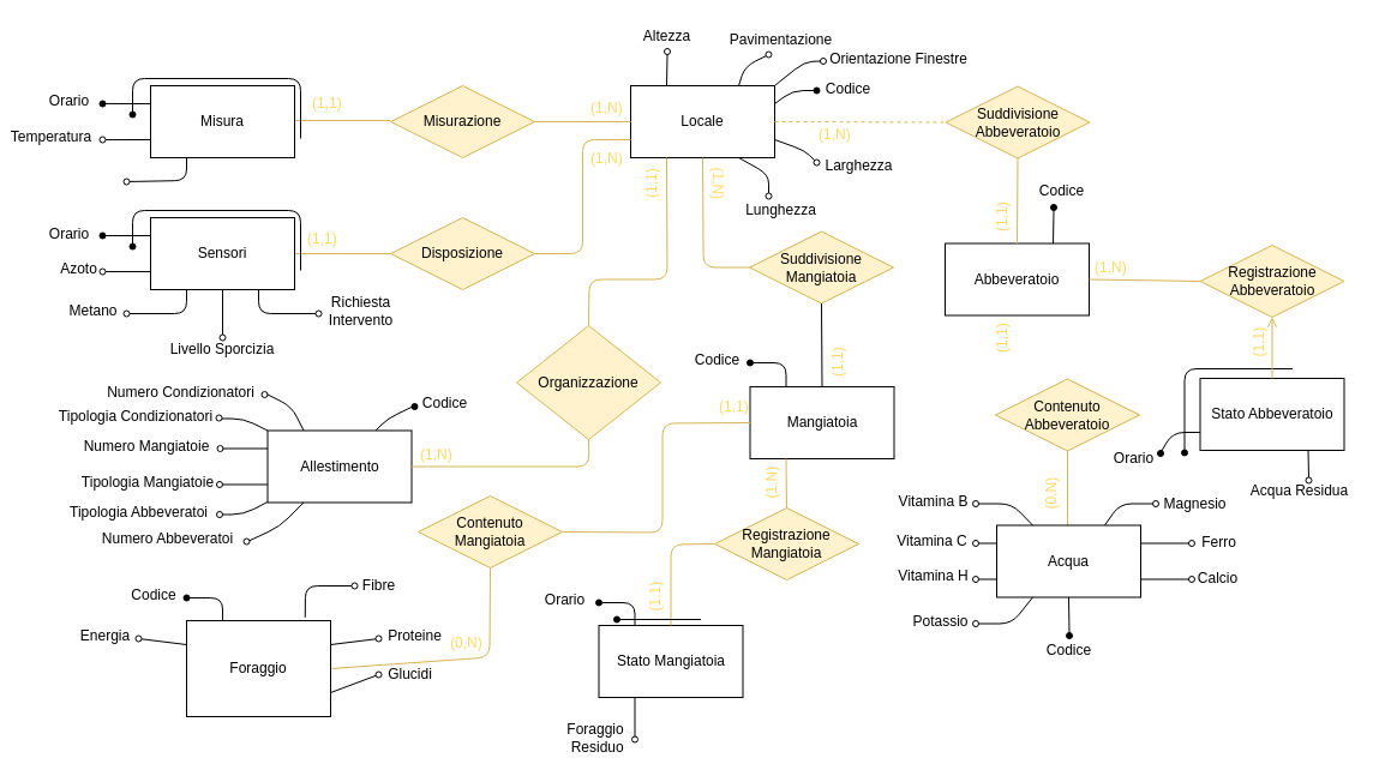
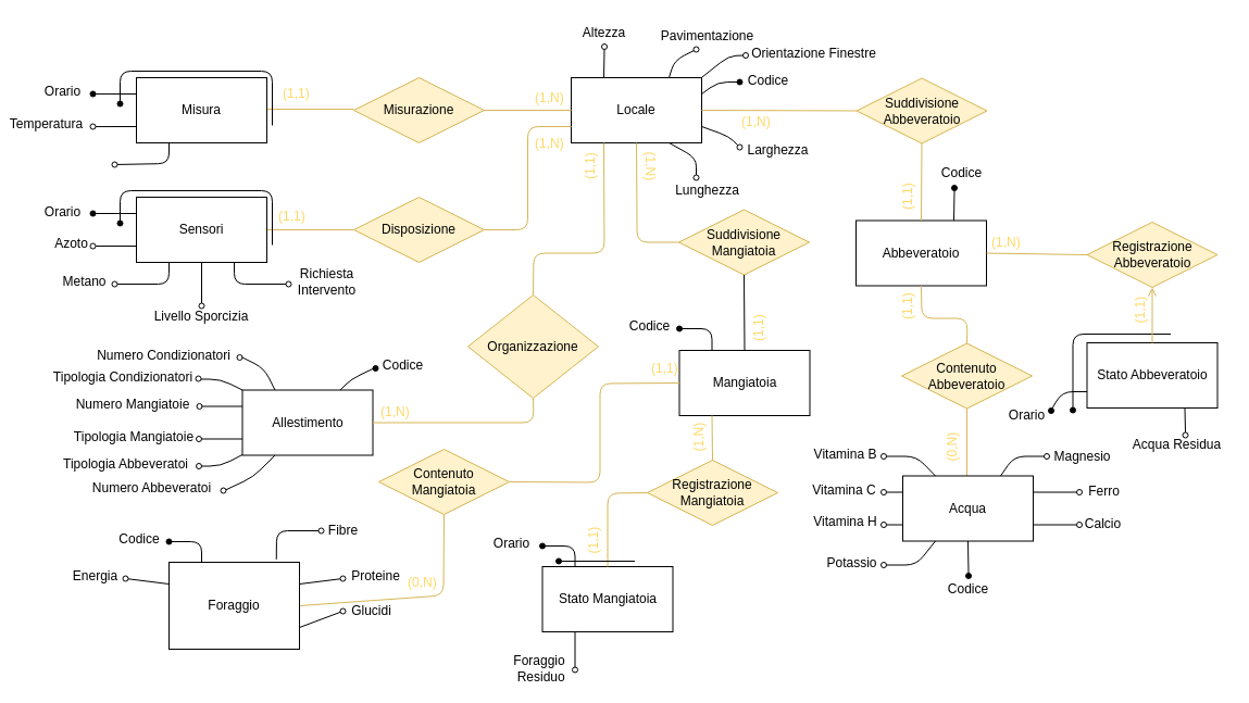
- <mxCell id="141" value="" style="endArrow=none;html=1;entryX=0;entryY=0.5;entryDx=0;entryDy=0;exitX=1;exitY=0.5;exitDx=0;exitDy=0;fillColor=#fff2cc;strokeColor=#d6b656;dashed=1;" parent="1" source="3" target="137" edge="1"><mxGeometry width="50" height="50" relative="1" as="geometry"><mxPoint x="810" y="205" as="sourcePoint" /><mxPoint x="860" y="155" as="targetPoint" /><Array as="points" /></mxGeometry></mxCell>
+ <mxCell id="141" value="" style="endArrow=none;html=1;entryX=0;entryY=0.5;entryDx=0;entryDy=0;exitX=1;exitY=0.5;exitDx=0;exitDy=0;fillColor=#fff2cc;strokeColor=#d6b656;" parent="1" source="3" target="137" edge="1"><mxGeometry width="50" height="50" relative="1" as="geometry"><mxPoint x="810" y="205" as="sourcePoint" /><mxPoint x="860" y="155" as="targetPoint" /><Array as="points" /></mxGeometry></mxCell>
+ <mxCell id="174" value="" style="endArrow=none;html=1;exitX=0.5;exitY=1;exitDx=0;exitDy=0;entryX=0.5;entryY=0;entryDx=0;entryDy=0;fillColor=#fff2cc;strokeColor=#d6b656;" edge="1" parent="1" source="14" target="117"><mxGeometry width="50" height="50" relative="1" as="geometry"><mxPoint x="971.5" y="292.5" as="sourcePoint" /><mxPoint x="1021.5" y="242.5" as="targetPoint" /><Array as="points"><mxPoint x="847.5" y="292.5" /><mxPoint x="889.5" y="292.5" /></Array></mxGeometry></mxCell>
